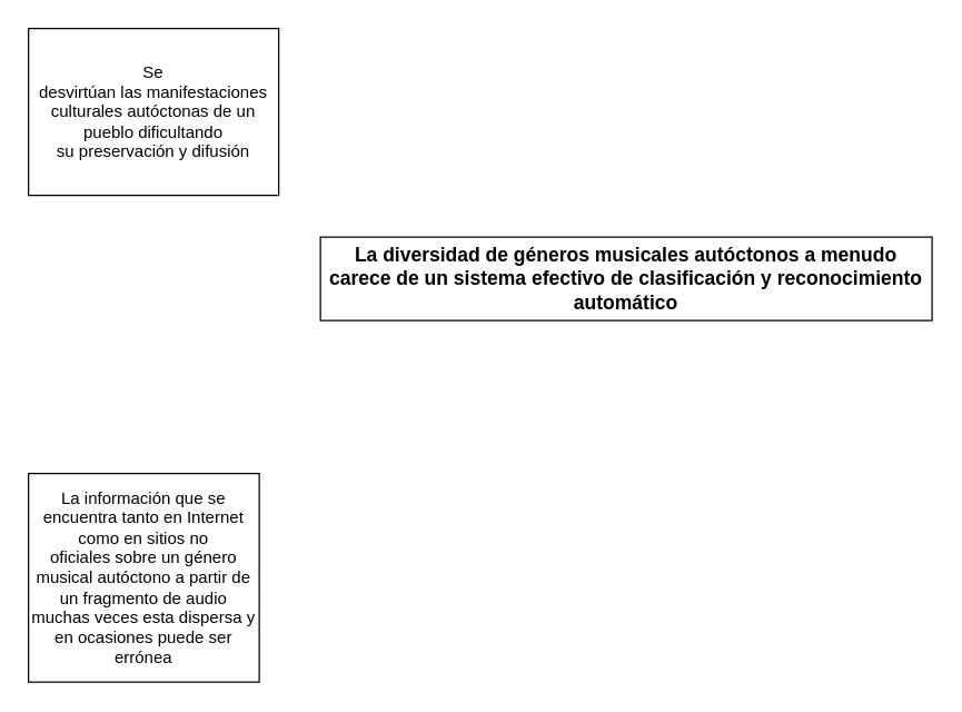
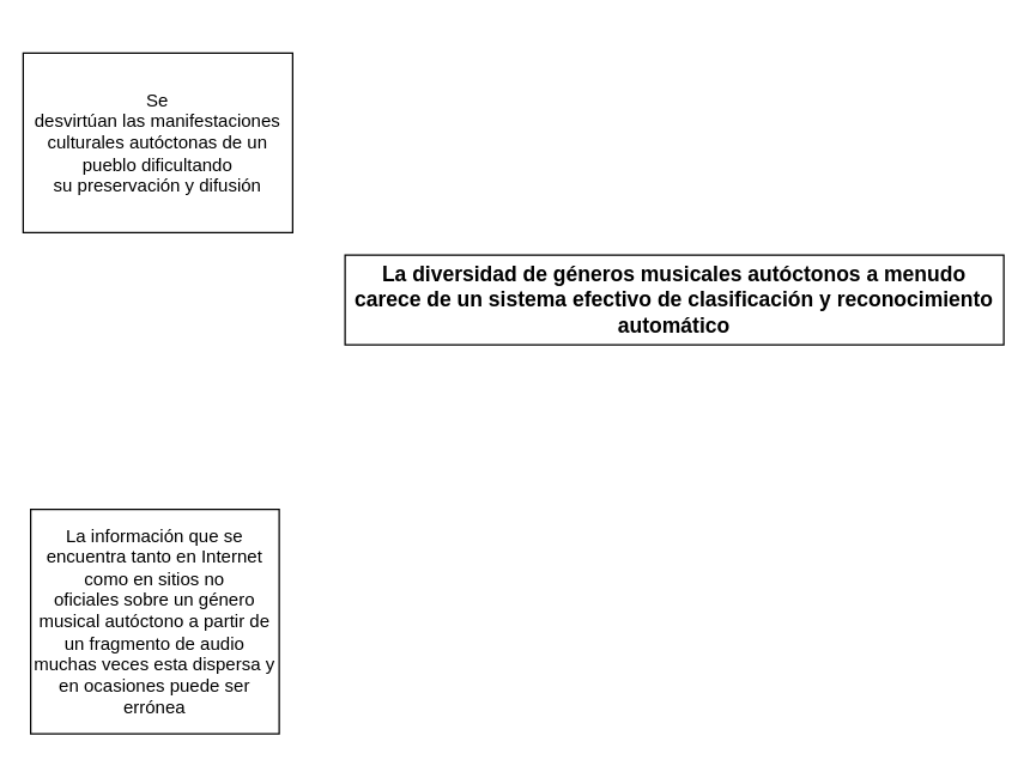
- <mxCell id="4" value="Se&lt;br&gt;desvirtúan las manifestaciones culturales autóctonas de un pueblo dificultando&lt;br&gt;su preservación y difusión" style="rounded=0;whiteSpace=wrap;html=1;" vertex="1" parent="1"><mxGeometry x="20" y="20" width="180" height="120" as="geometry" /></mxCell>
+ <mxCell id="4" value="Se&lt;br&gt;desvirtúan las manifestaciones culturales autóctonas de un pueblo dificultando&lt;br&gt;su preservación y difusión" style="rounded=0;whiteSpace=wrap;html=1;" vertex="1" parent="1"><mxGeometry x="15" y="35" width="180" height="120" as="geometry" /></mxCell>
